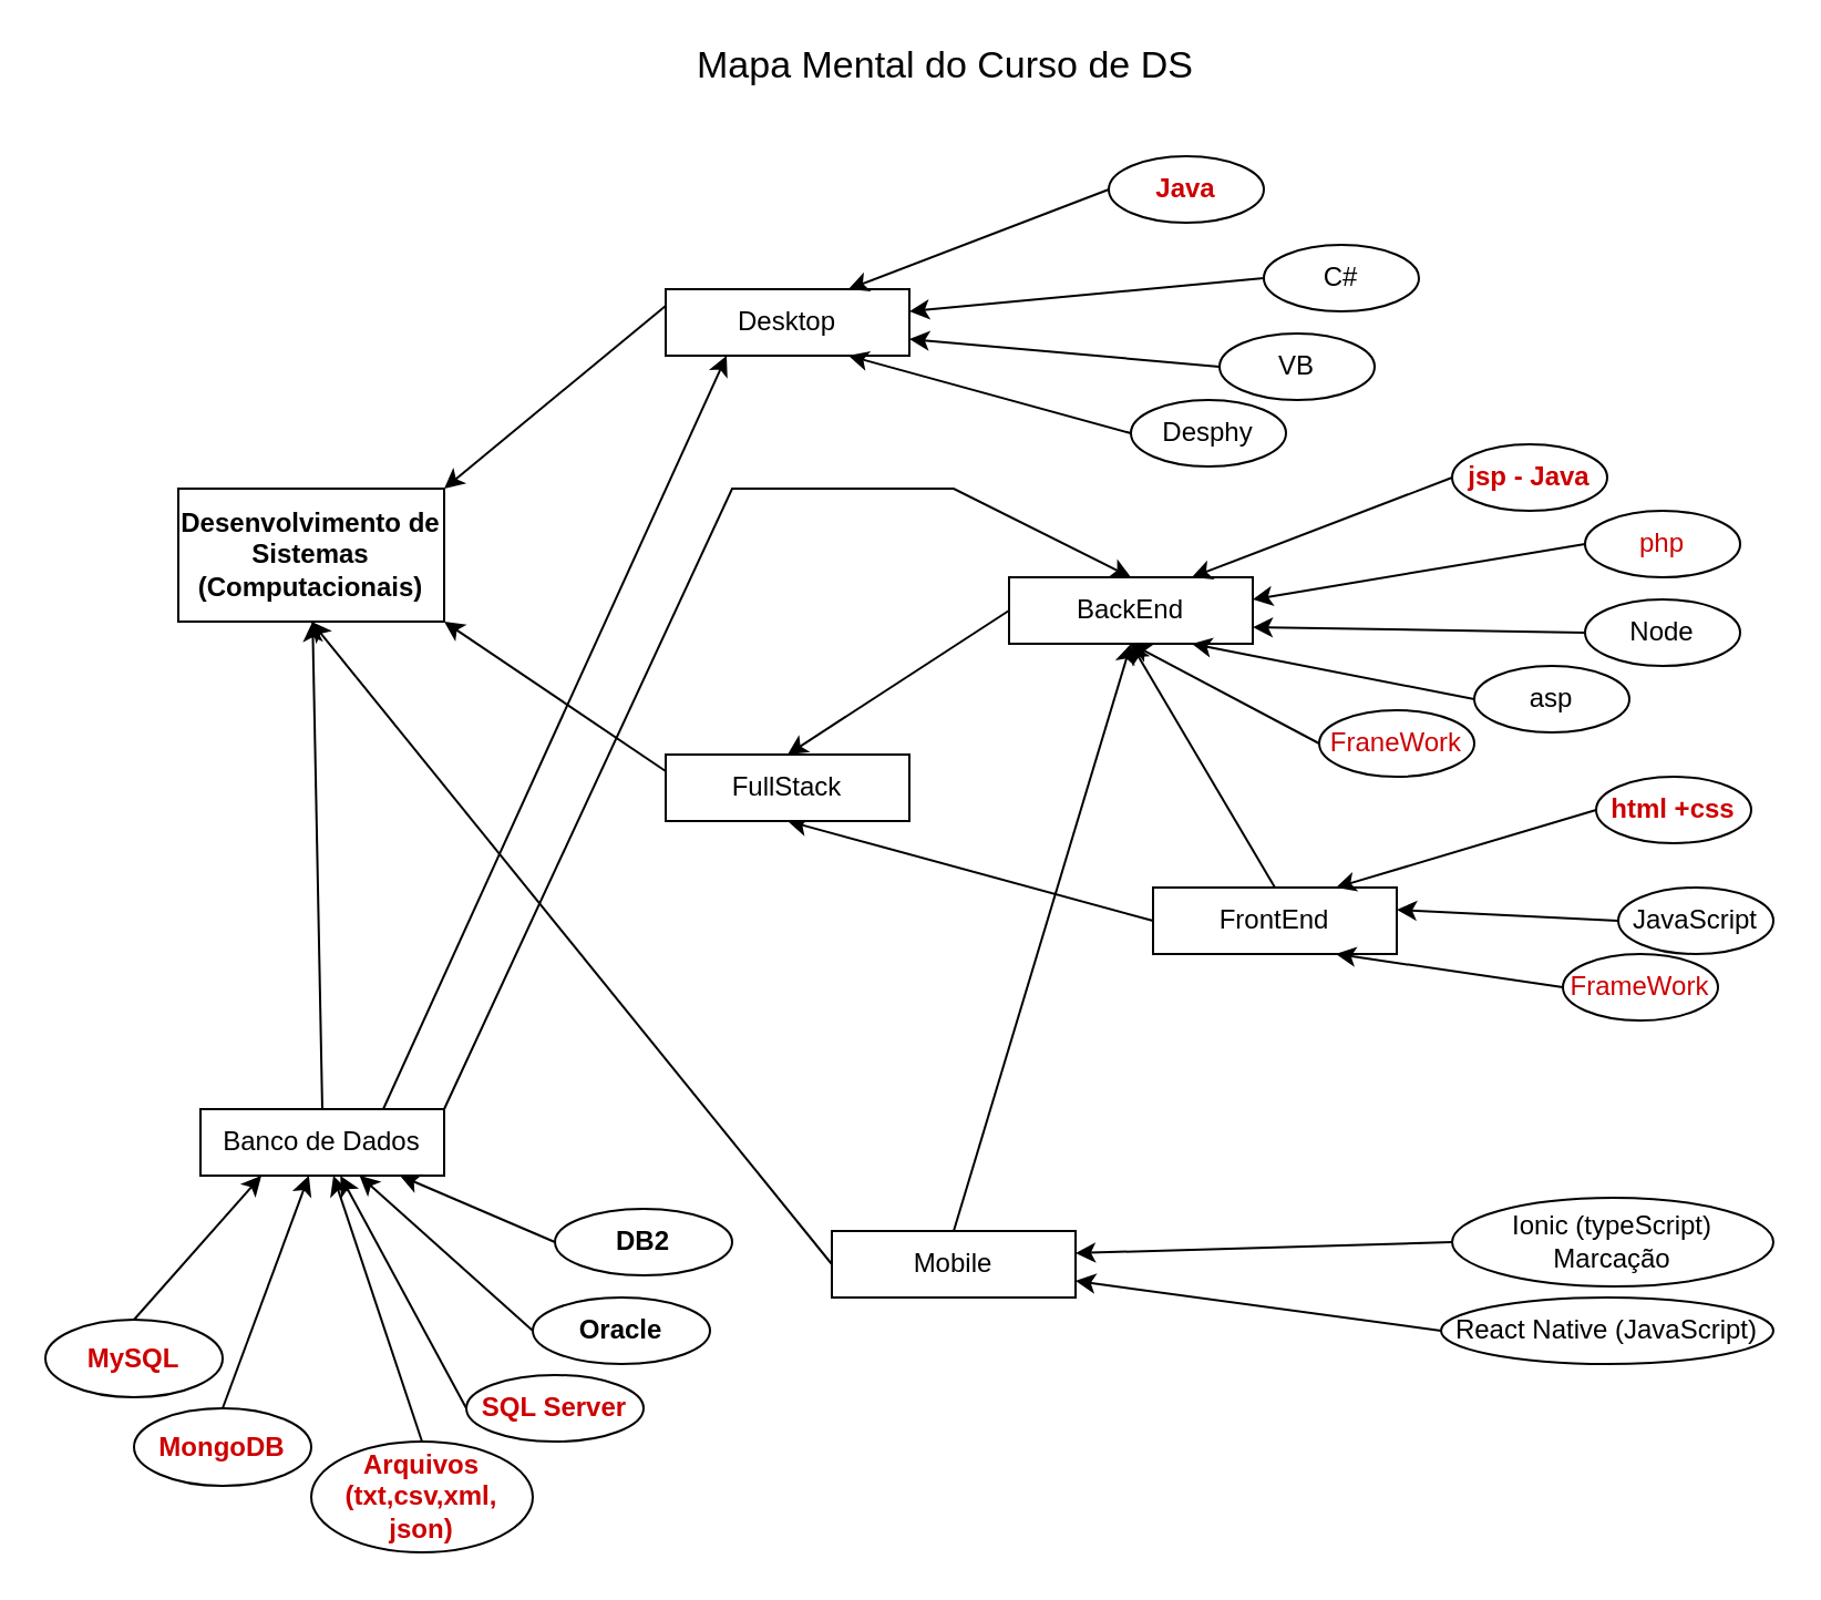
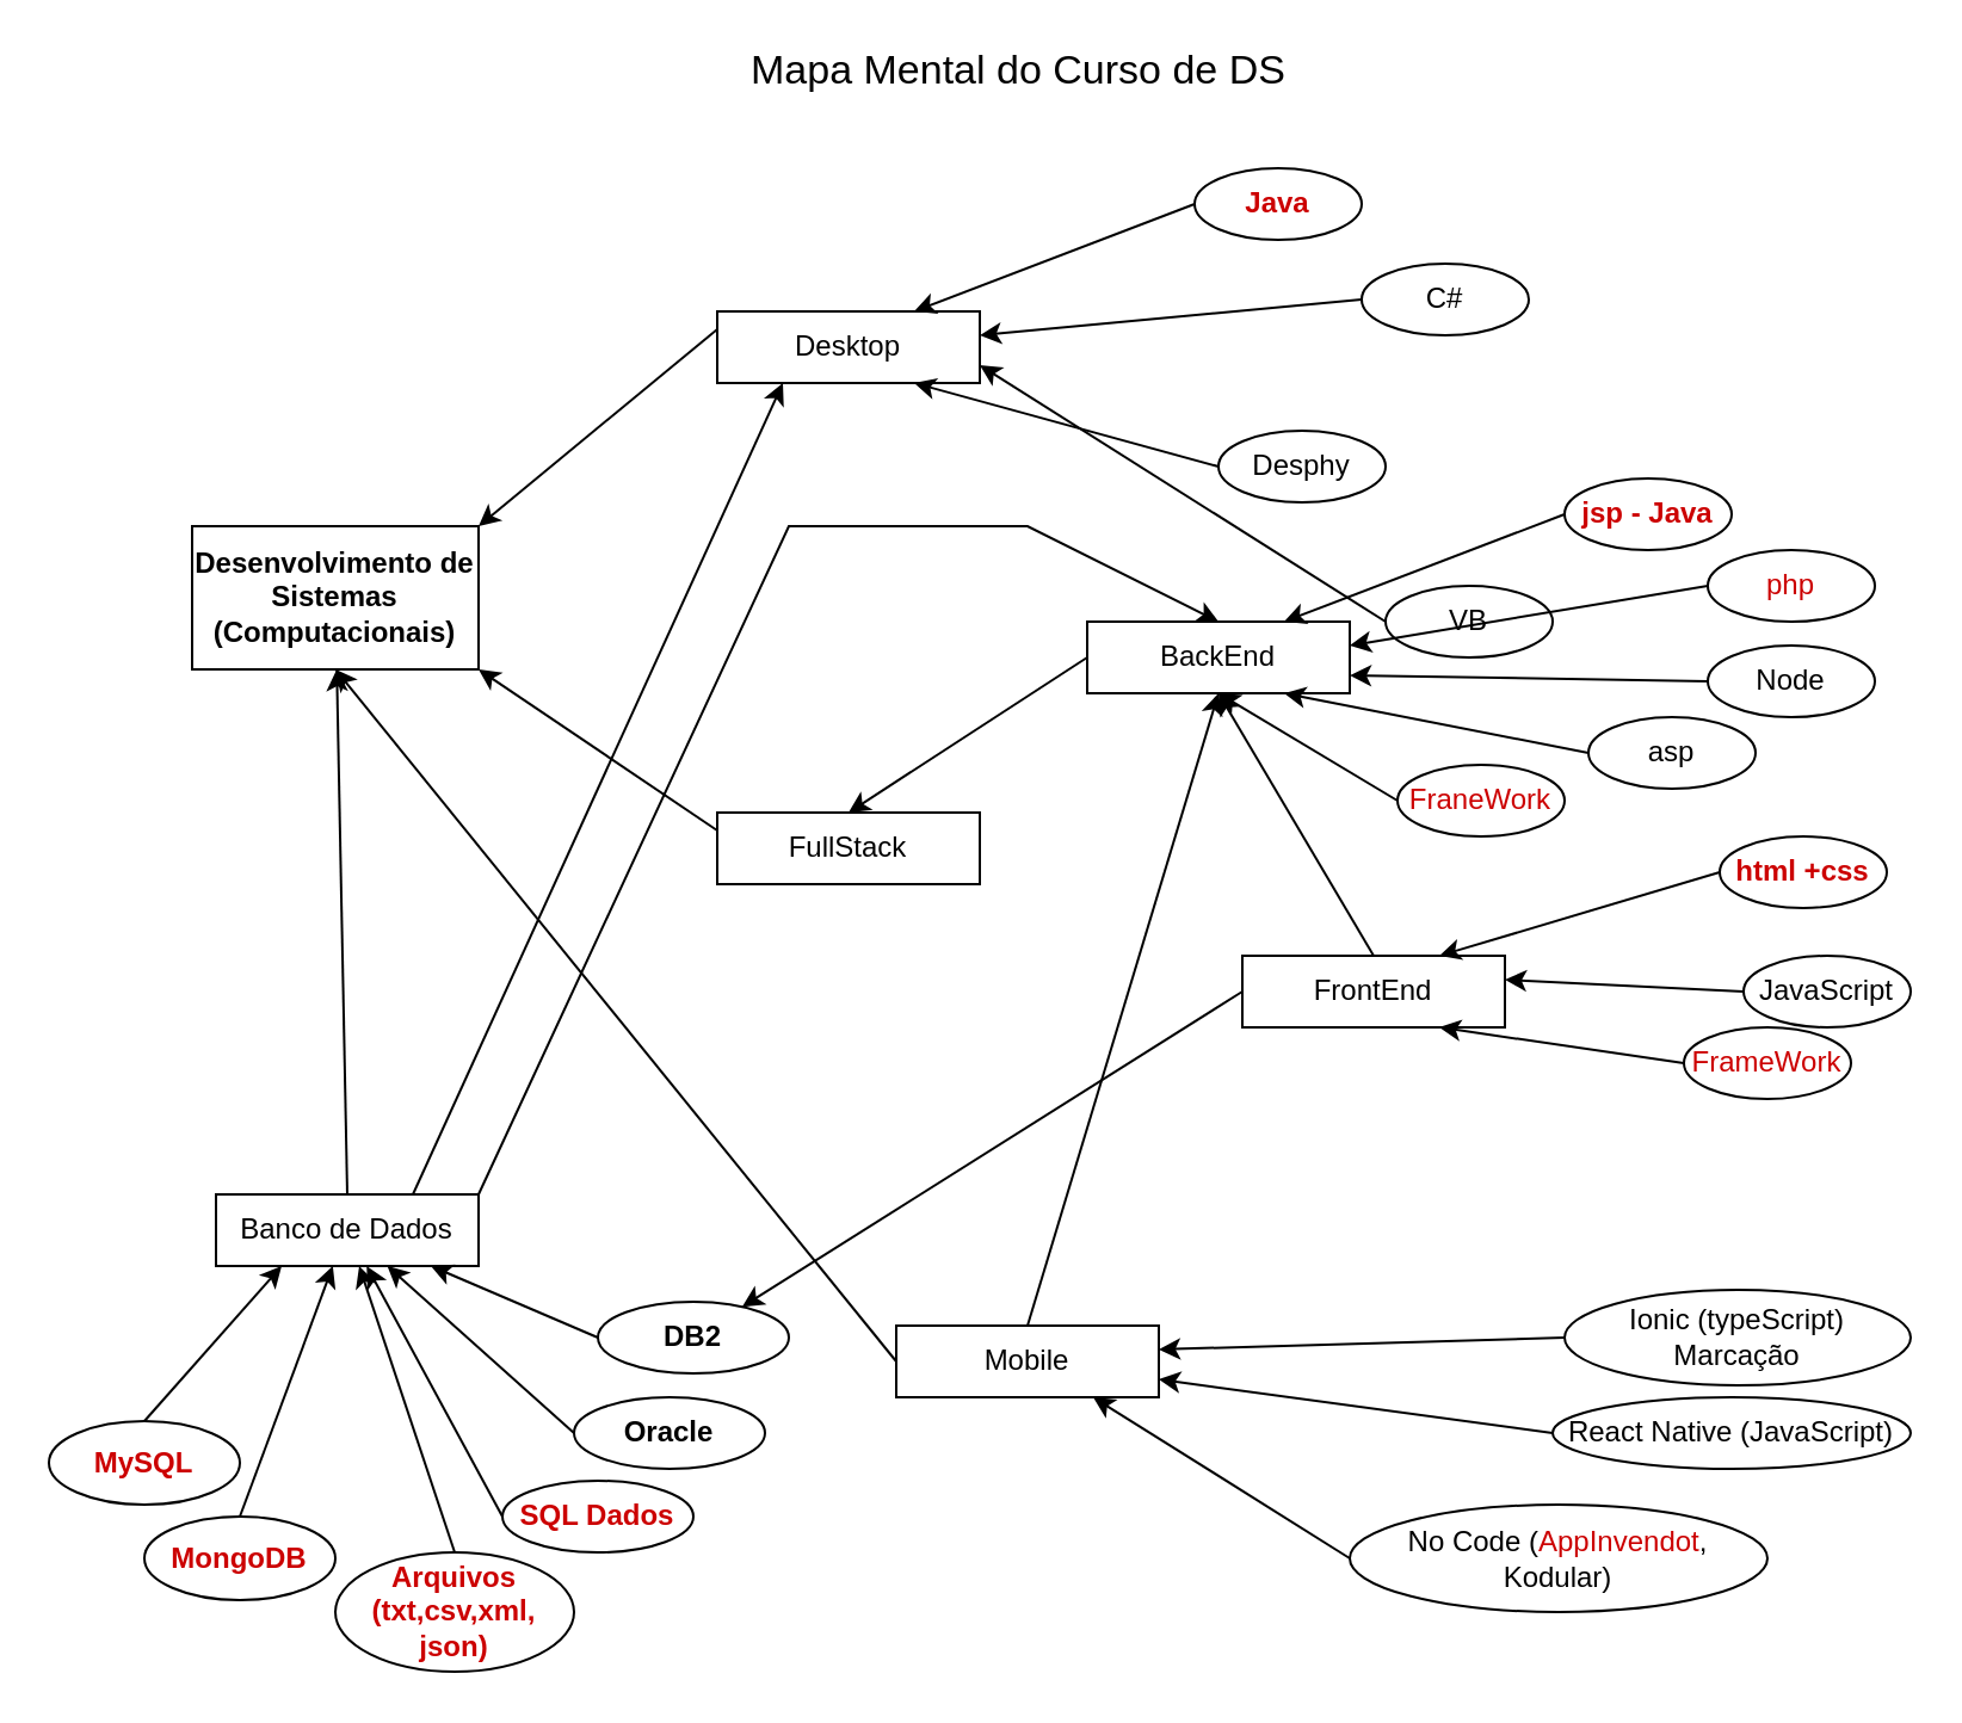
- <mxCell id="10" value="VB" style="ellipse;whiteSpace=wrap;html=1;" vertex="1" parent="1"><mxGeometry x="550" y="150" width="70" height="30" as="geometry" /></mxCell>
+ <mxCell id="10" value="VB" style="ellipse;whiteSpace=wrap;html=1;" vertex="1" parent="1"><mxGeometry x="580" y="245" width="70" height="30" as="geometry" /></mxCell>
- <mxCell id="44" value="FraneWork" style="ellipse;whiteSpace=wrap;html=1;fontColor=#CC0000;" vertex="1" parent="1"><mxGeometry x="595" y="320" width="70" height="30" as="geometry" /></mxCell>
+ <mxCell id="44" value="FraneWork" style="ellipse;whiteSpace=wrap;html=1;fontColor=#CC0000;" vertex="1" parent="1"><mxGeometry x="585" y="320" width="70" height="30" as="geometry" /></mxCell>
- <mxCell id="23" style="edgeStyle=none;rounded=0;orthogonalLoop=1;jettySize=auto;html=1;exitX=0;exitY=0.5;exitDx=0;exitDy=0;entryX=0.5;entryY=1;entryDx=0;entryDy=0;fontColor=#CC0000;" edge="1" parent="1" source="25" target="33"><mxGeometry relative="1" as="geometry" /></mxCell>
+ <mxCell id="23" style="edgeStyle=none;rounded=0;orthogonalLoop=1;jettySize=auto;html=1;exitX=0;exitY=0.5;exitDx=0;exitDy=0;fontColor=#CC0000;" edge="1" parent="1" source="25" target="60"><mxGeometry relative="1" as="geometry" /></mxCell>
+ <mxCell id="41" style="edgeStyle=none;rounded=0;orthogonalLoop=1;jettySize=auto;html=1;exitX=0;exitY=0.5;exitDx=0;exitDy=0;entryX=0.75;entryY=1;entryDx=0;entryDy=0;" edge="1" source="42" target="36" parent="1"><mxGeometry relative="1" as="geometry" /></mxCell>
- <mxCell id="56" value="SQL Server" style="ellipse;whiteSpace=wrap;html=1;fontStyle=1;fontColor=#CC0000;" vertex="1" parent="1"><mxGeometry x="210" y="620" width="80" height="30" as="geometry" /></mxCell>
+ <mxCell id="56" value="SQL Dados" style="ellipse;whiteSpace=wrap;html=1;fontStyle=1;fontColor=#CC0000;" vertex="1" parent="1"><mxGeometry x="210" y="620" width="80" height="30" as="geometry" /></mxCell>
+ <mxCell id="42" value="No Code (&lt;font color=&quot;#cc0000&quot;&gt;AppInvendot&lt;/font&gt;, Kodular)" style="ellipse;whiteSpace=wrap;html=1;" vertex="1" parent="1"><mxGeometry x="565" y="630" width="175" height="45" as="geometry" /></mxCell>
